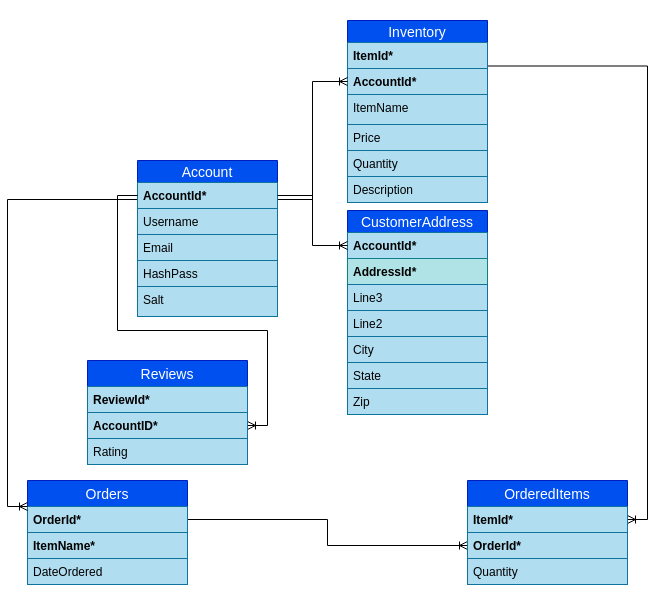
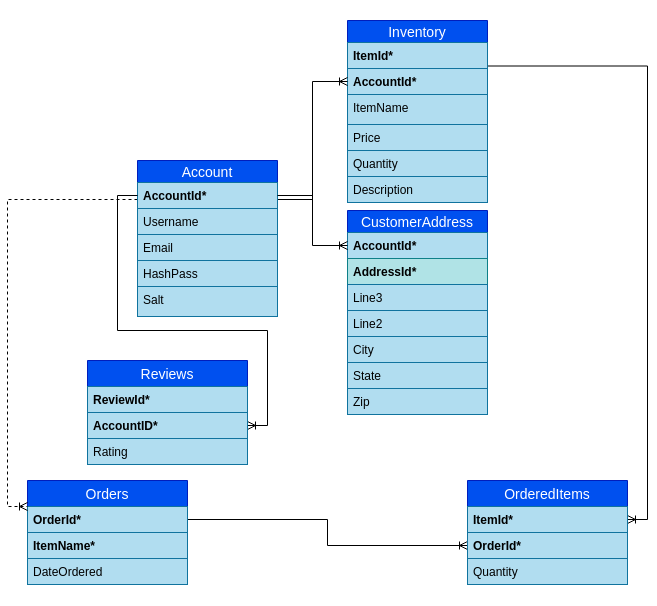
- <mxCell id="28" style="edgeStyle=orthogonalEdgeStyle;rounded=0;orthogonalLoop=1;jettySize=auto;html=1;exitX=0;exitY=0.25;exitDx=0;exitDy=0;entryX=0;entryY=0.25;entryDx=0;entryDy=0;endArrow=ERoneToMany;endFill=0;" parent="1" source="29" target="15" edge="1"><mxGeometry relative="1" as="geometry" /></mxCell>
+ <mxCell id="28" style="edgeStyle=orthogonalEdgeStyle;rounded=0;orthogonalLoop=1;jettySize=auto;html=1;exitX=0;exitY=0.25;exitDx=0;exitDy=0;entryX=0;entryY=0.25;entryDx=0;entryDy=0;endArrow=ERoneToMany;endFill=0;dashed=1;" parent="1" source="29" target="15" edge="1"><mxGeometry relative="1" as="geometry" /></mxCell>
